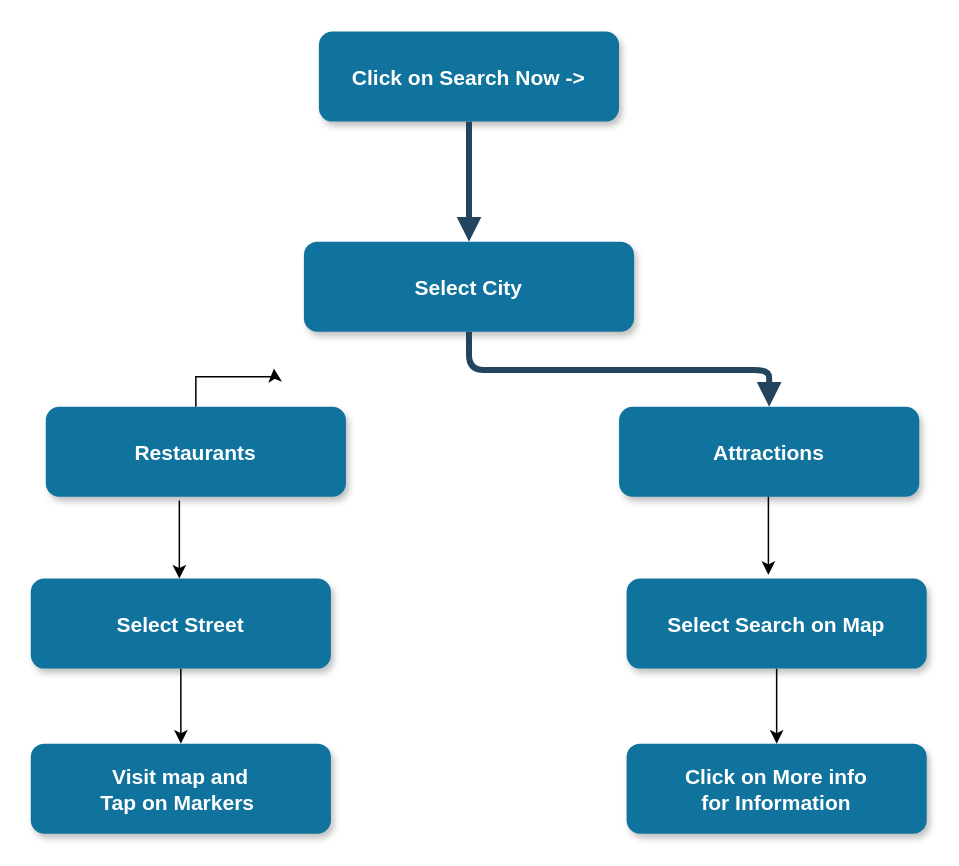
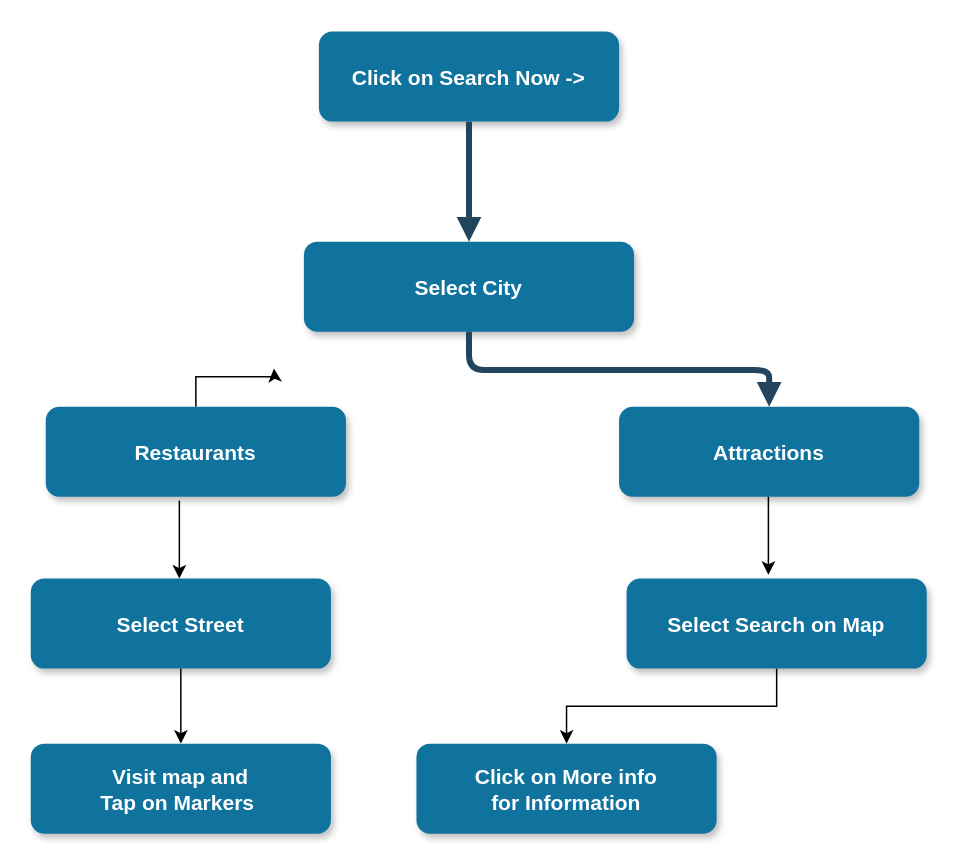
- <mxCell id="16" value="Click on More info &#10;for Information" style="rounded=1;fillColor=#10739E;strokeColor=none;shadow=1;gradientColor=none;fontStyle=1;fontColor=#FFFFFF;fontSize=14;" vertex="1" parent="1"><mxGeometry x="417" y="495" width="200" height="60" as="geometry" /></mxCell>
+ <mxCell id="16" value="Click on More info &#10;for Information" style="rounded=1;fillColor=#10739E;strokeColor=none;shadow=1;gradientColor=none;fontStyle=1;fontColor=#FFFFFF;fontSize=14;" vertex="1" parent="1"><mxGeometry x="277" y="495" width="200" height="60" as="geometry" /></mxCell>
